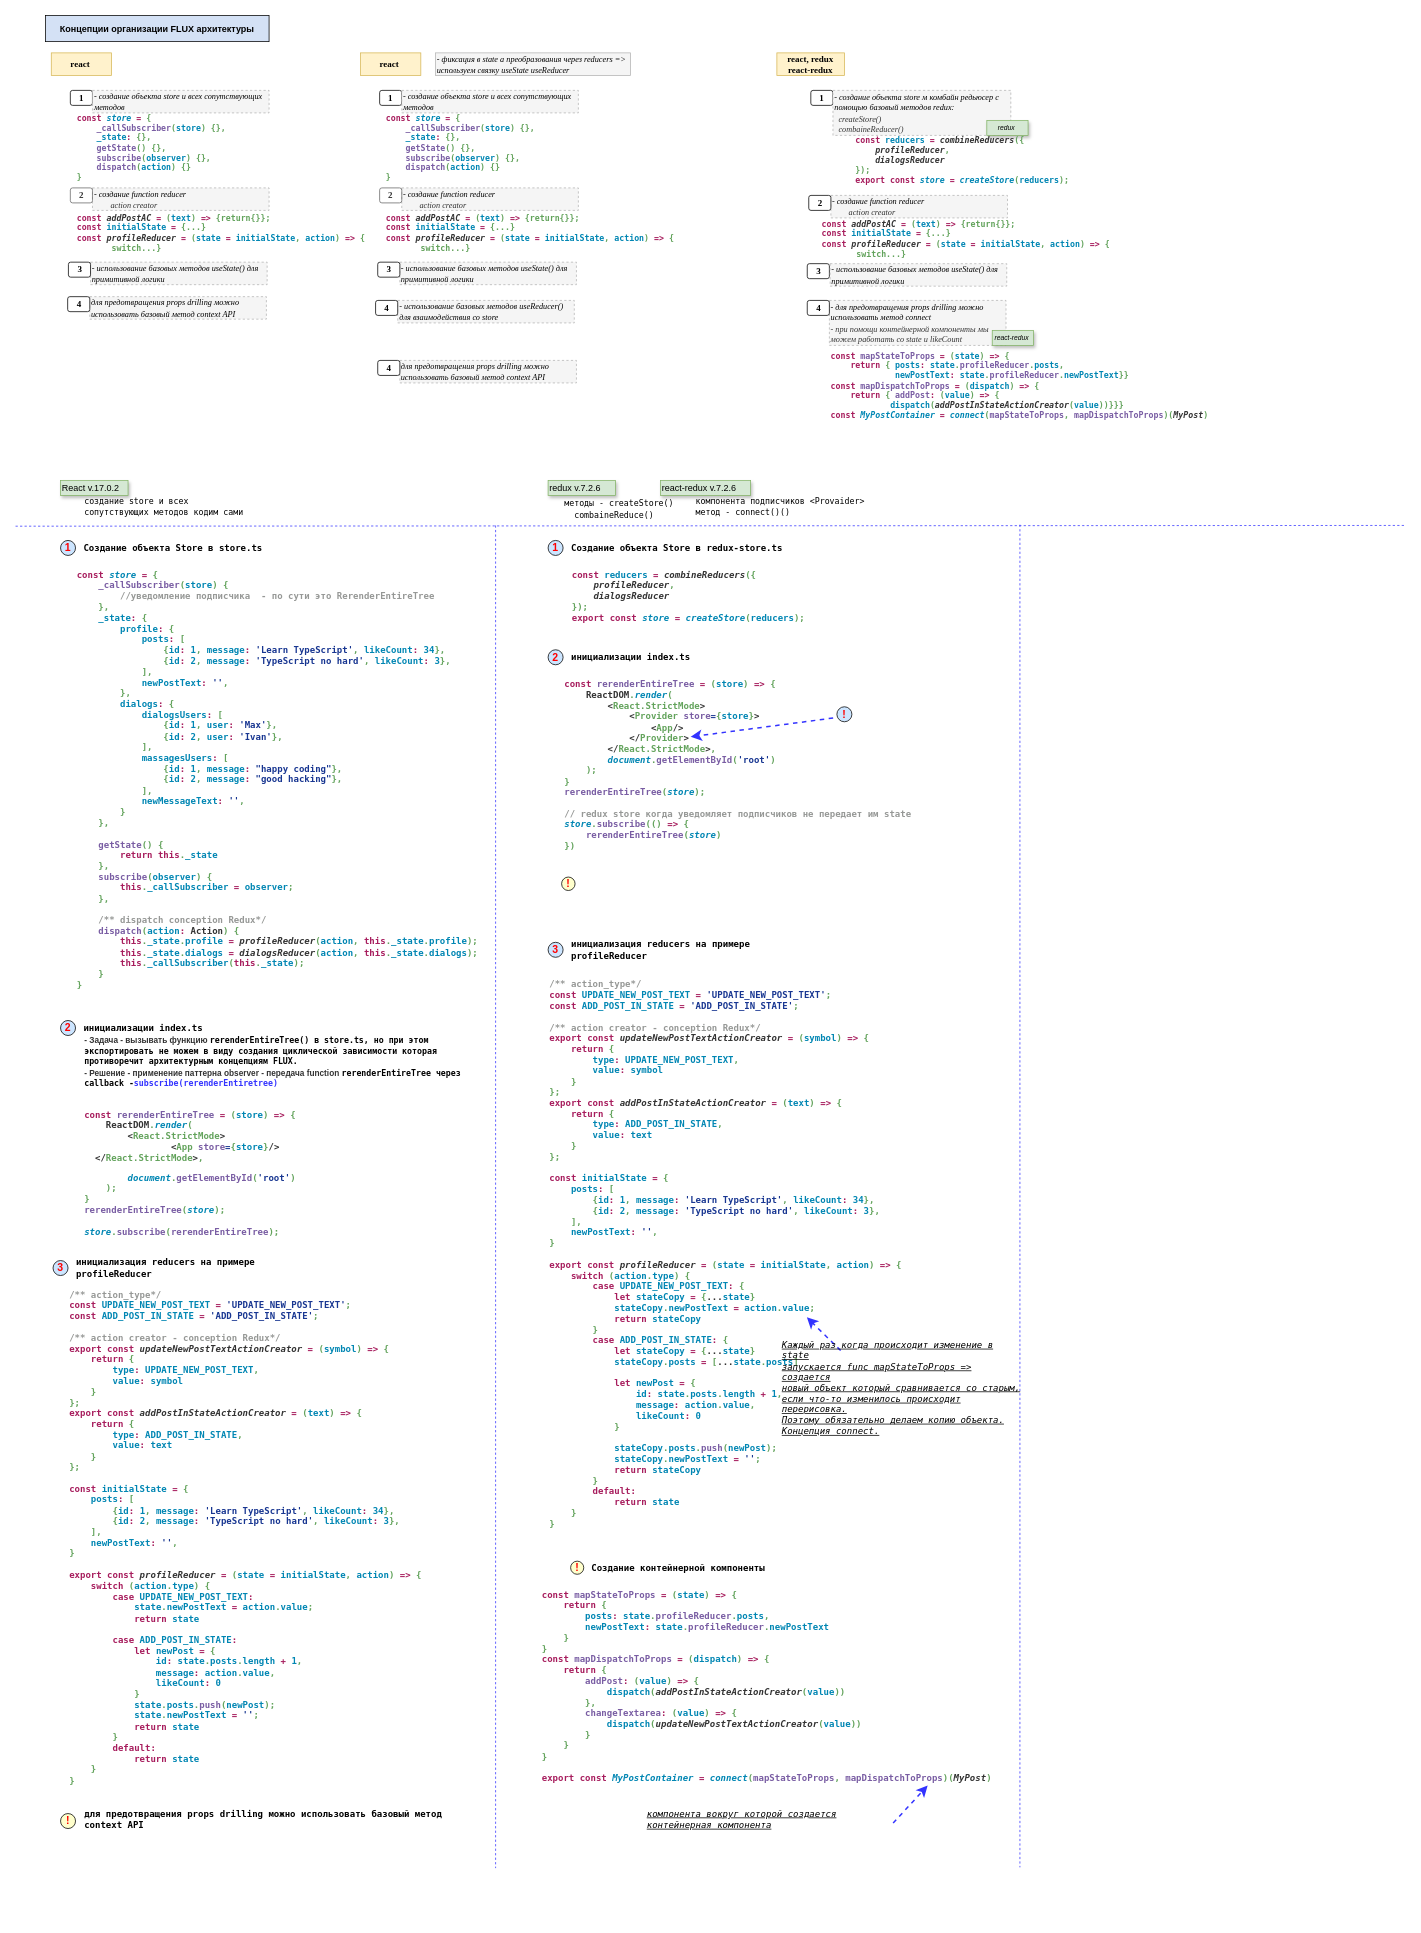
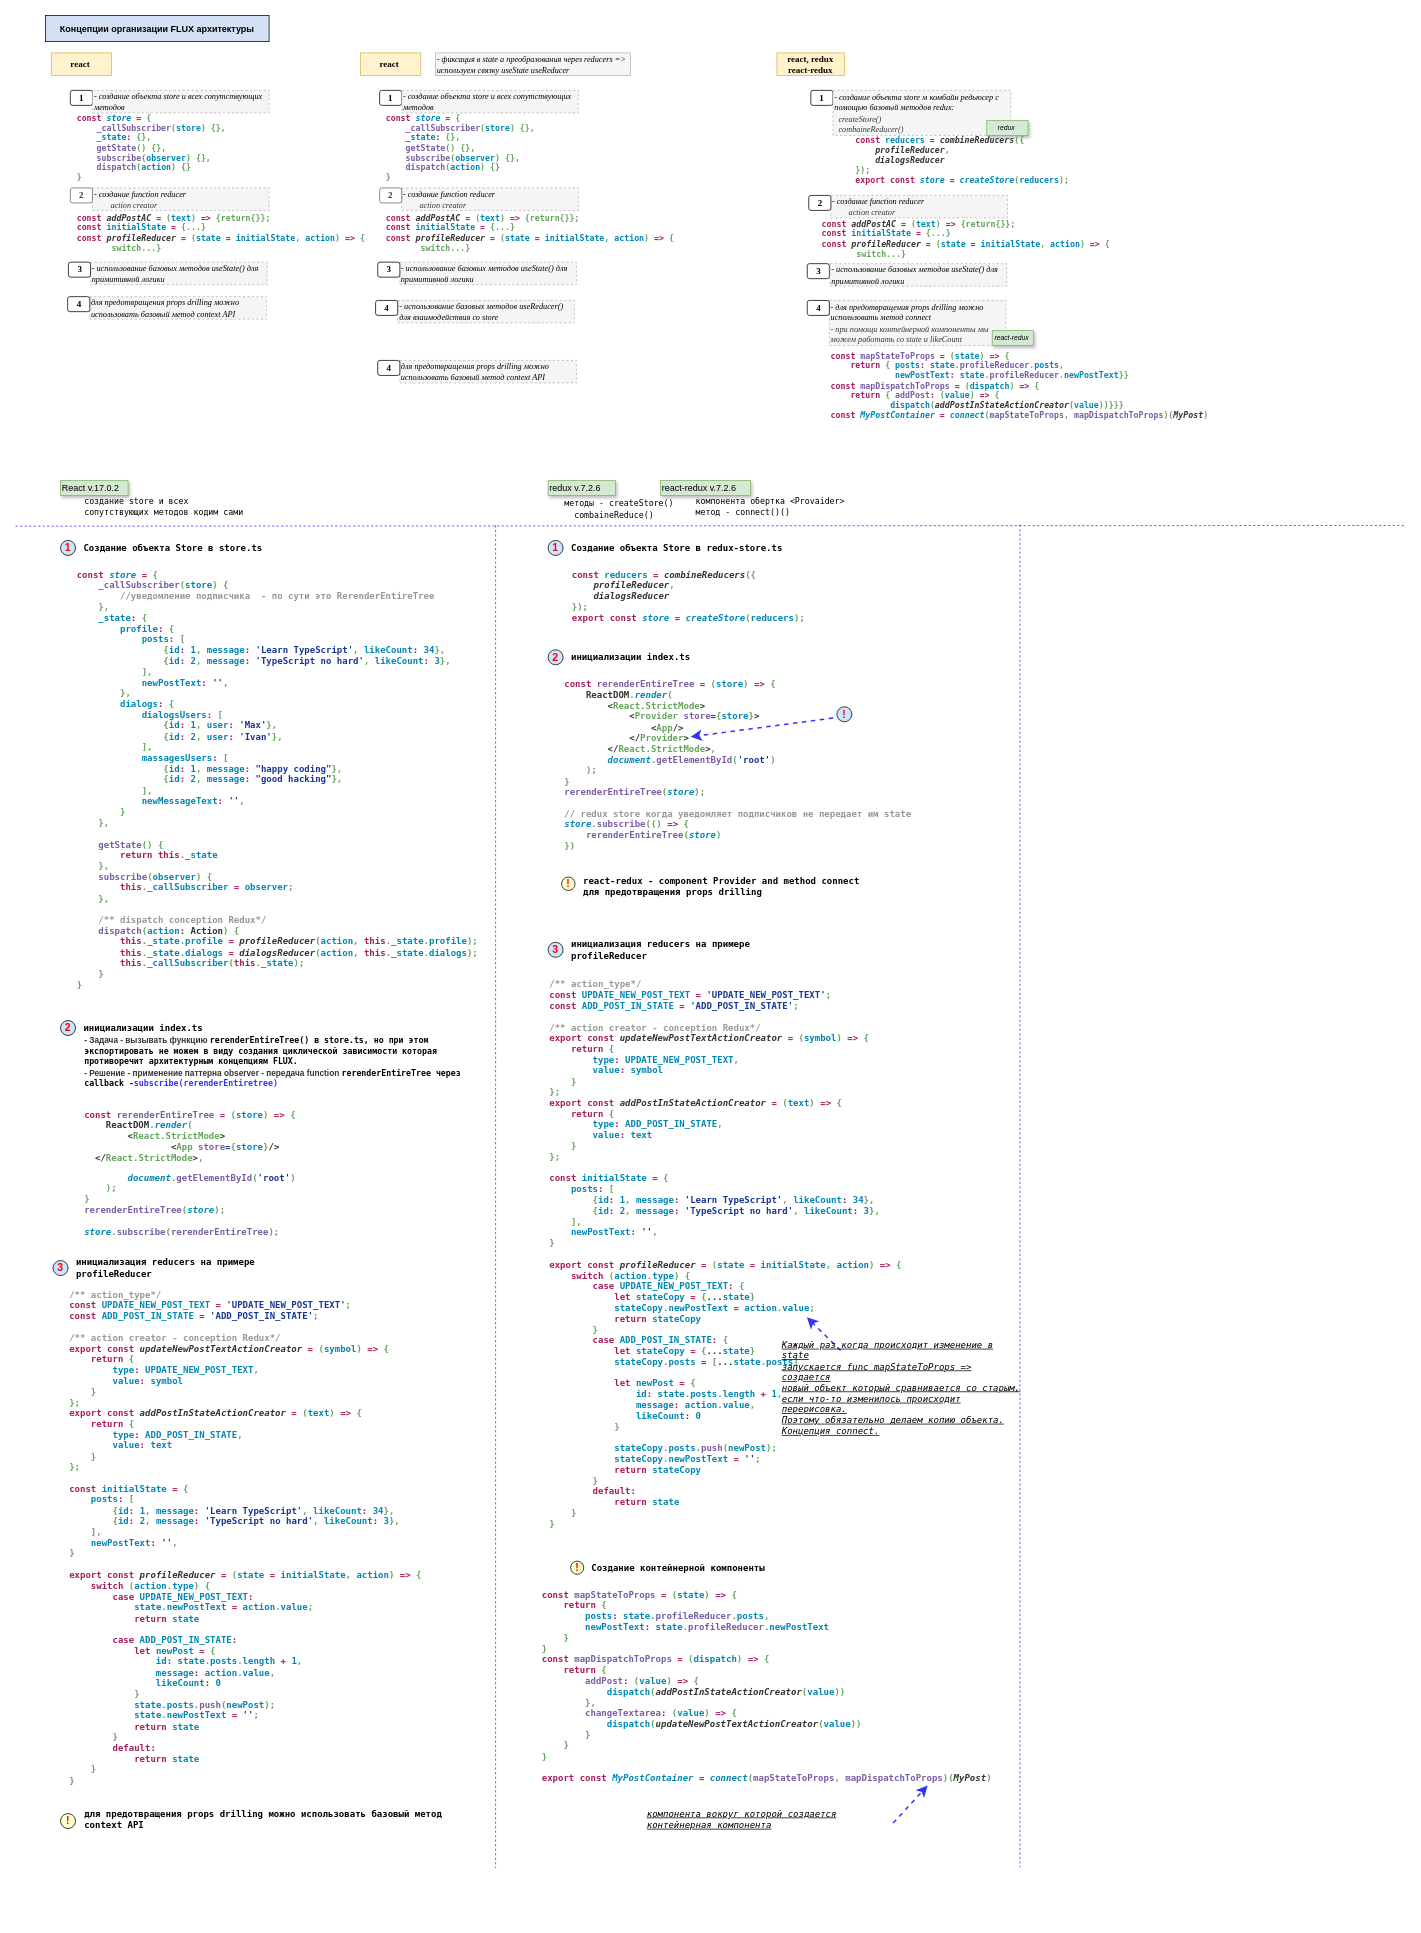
- <mxCell id="53" value="&lt;font style=&quot;font-size: 11px&quot;&gt;&lt;span style=&quot;color: rgb(0 , 0 , 0) ; font-family: &amp;#34;jetbrains mono&amp;#34; , monospace&quot;&gt;компонента подписчиков &amp;lt;Provaider&amp;gt;&lt;br&gt;метод - connect()()&lt;br&gt;&lt;/span&gt;&lt;/font&gt;" style="text;html=1;strokeColor=none;fillColor=none;align=left;verticalAlign=middle;whiteSpace=wrap;rounded=0;labelBackgroundColor=none;labelBorderColor=none;fontFamily=Helvetica;fontSize=12;fontColor=#333333;" parent="51" vertex="1"><mxGeometry x="45" y="15" width="240" height="40" as="geometry" /></mxCell>
+ <mxCell id="53" value="&lt;font style=&quot;font-size: 11px&quot;&gt;&lt;span style=&quot;color: rgb(0 , 0 , 0) ; font-family: &amp;#34;jetbrains mono&amp;#34; , monospace&quot;&gt;компонента обертка &amp;lt;Provaider&amp;gt;&lt;br&gt;метод - connect()()&lt;br&gt;&lt;/span&gt;&lt;/font&gt;" style="text;html=1;strokeColor=none;fillColor=none;align=left;verticalAlign=middle;whiteSpace=wrap;rounded=0;labelBackgroundColor=none;labelBorderColor=none;fontFamily=Helvetica;fontSize=12;fontColor=#333333;" parent="51" vertex="1"><mxGeometry x="45" y="15" width="240" height="40" as="geometry" /></mxCell>
+ <mxCell id="34" value="&lt;font&gt;&lt;span style=&quot;color: rgb(0 , 0 , 0) ; font-family: &amp;#34;jetbrains mono&amp;#34; , monospace&quot;&gt;&lt;b&gt;&lt;font style=&quot;font-size: 12px&quot;&gt;react-redux - component Provider and method connect&amp;nbsp;&lt;br&gt;для предотвращения props drilling&lt;/font&gt;&lt;/b&gt;&lt;br&gt;&lt;/span&gt;&lt;/font&gt;" style="text;html=1;strokeColor=none;fillColor=none;align=left;verticalAlign=middle;whiteSpace=wrap;rounded=0;labelBackgroundColor=none;labelBorderColor=none;fontFamily=Helvetica;fontSize=12;fontColor=#333333;" parent="33" vertex="1"><mxGeometry x="26.941" width="475.059" height="70" as="geometry" /></mxCell>
